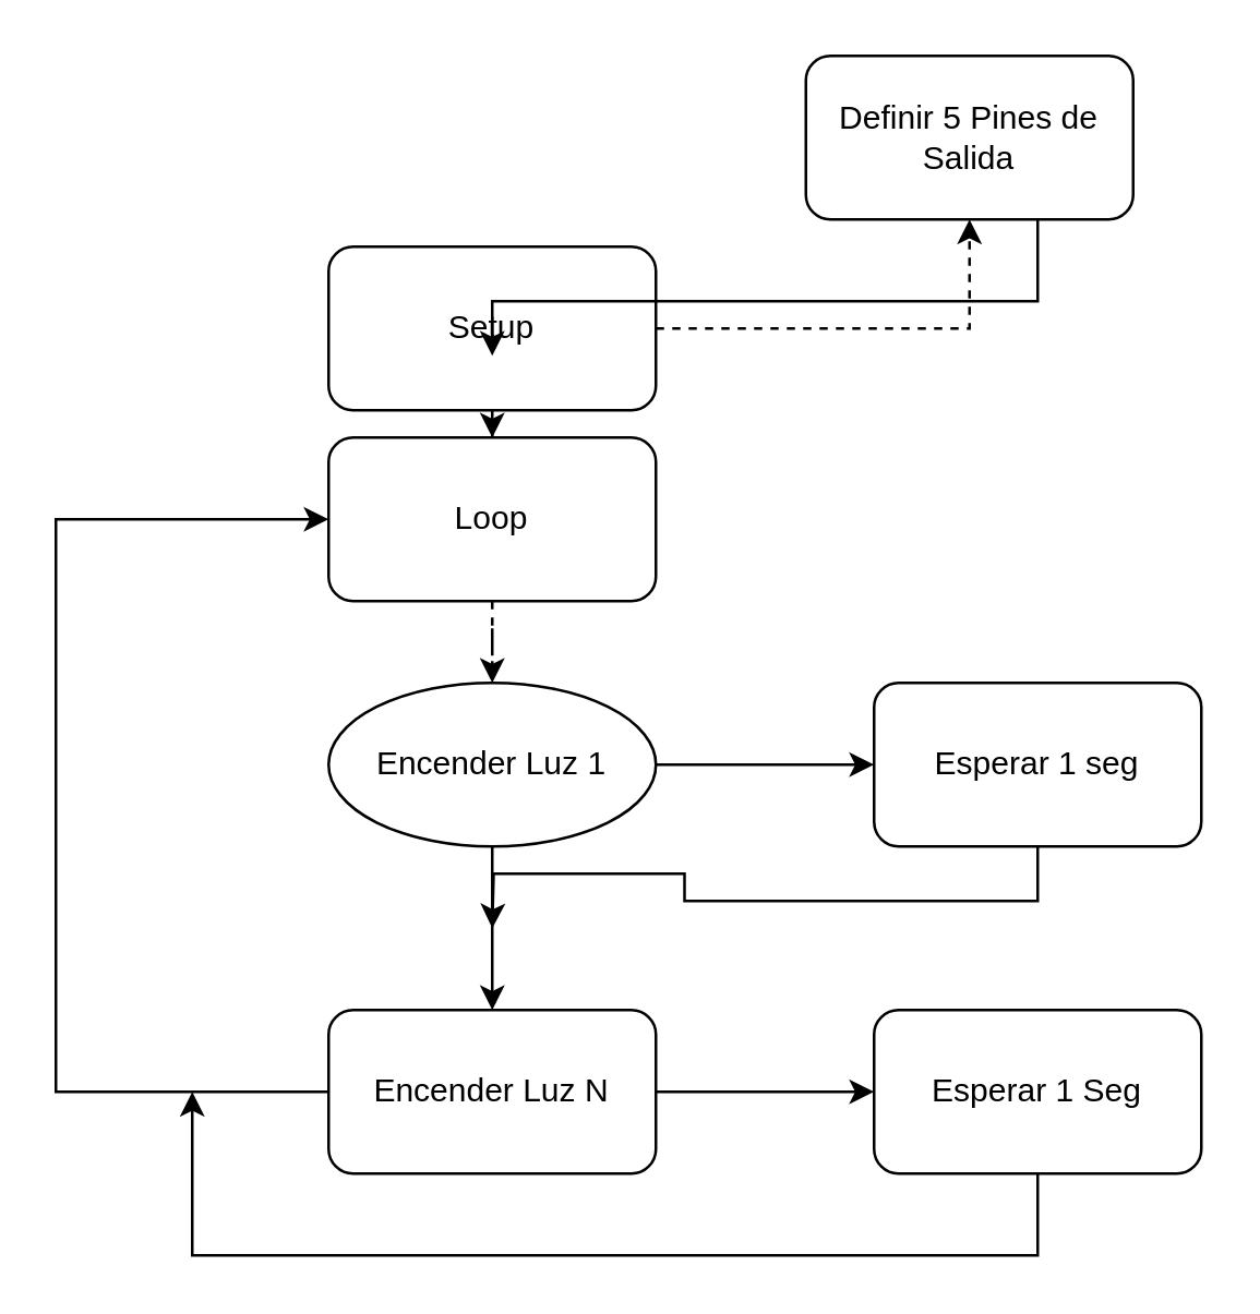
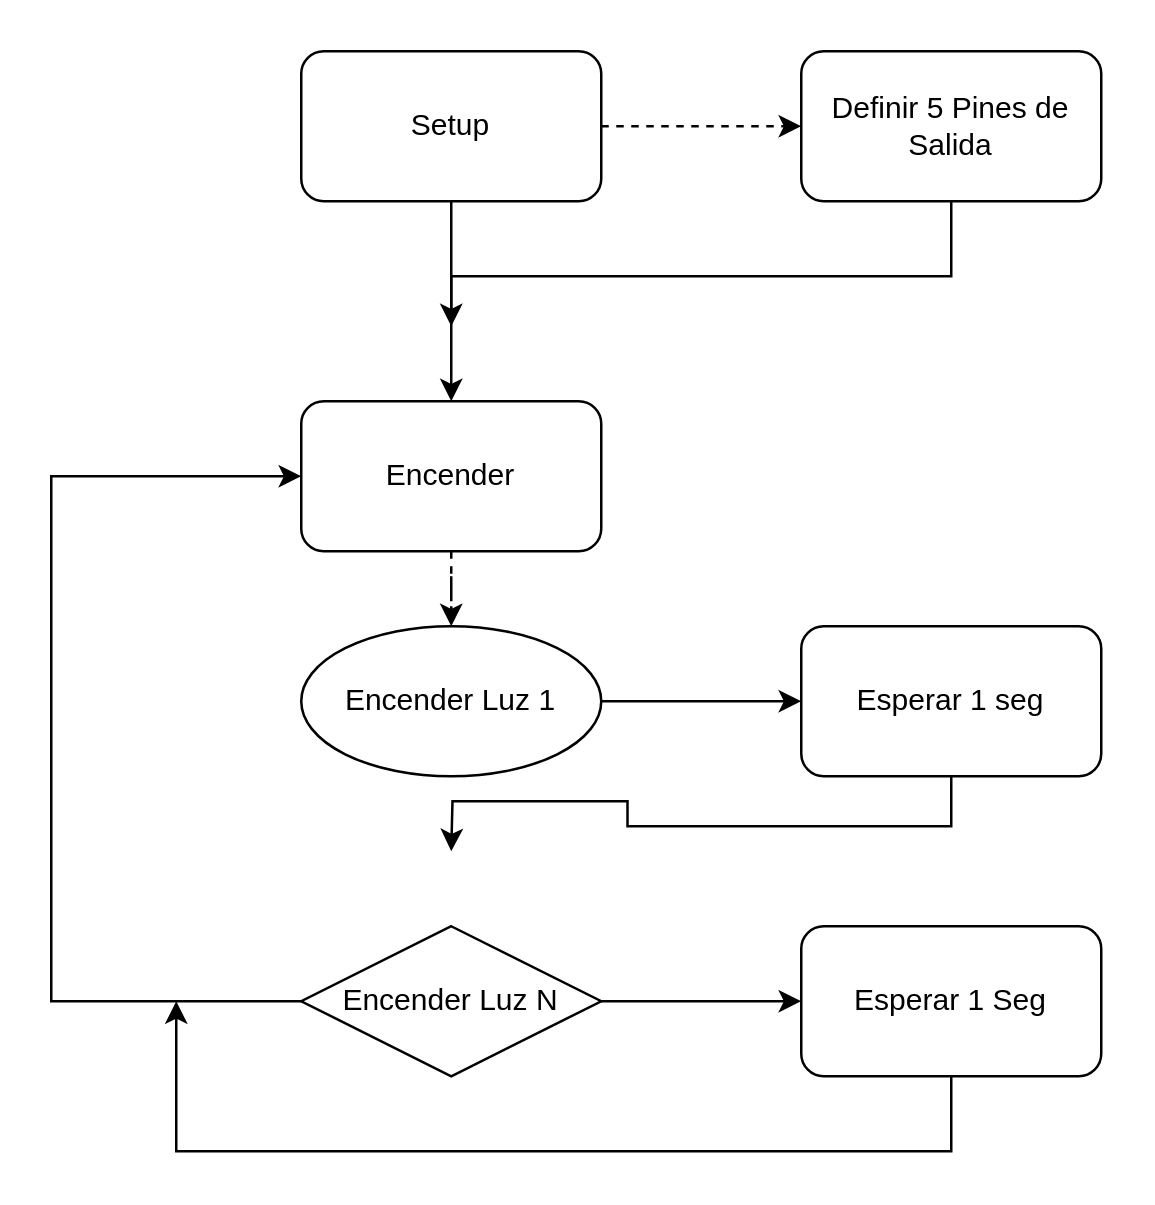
- <mxCell id="6" value="Definir 5 Pines de Salida" style="whiteSpace=wrap;html=1;rounded=1;" vertex="1" parent="1"><mxGeometry x="295" y="20" width="120" height="60" as="geometry" /></mxCell>
+ <mxCell id="6" value="Definir 5 Pines de Salida" style="whiteSpace=wrap;html=1;rounded=1;" vertex="1" parent="1"><mxGeometry x="320" y="20" width="120" height="60" as="geometry" /></mxCell>
- <mxCell id="4" value="Setup" style="rounded=1;whiteSpace=wrap;html=1;" vertex="1" parent="1"><mxGeometry x="120" y="90" width="120" height="60" as="geometry" /></mxCell>
+ <mxCell id="4" value="Setup" style="rounded=1;whiteSpace=wrap;html=1;" vertex="1" parent="1"><mxGeometry x="120" y="20" width="120" height="60" as="geometry" /></mxCell>
- <mxCell id="18" value="Loop" style="rounded=1;whiteSpace=wrap;html=1;" vertex="1" parent="1"><mxGeometry x="120" y="160" width="120" height="60" as="geometry" /></mxCell>
+ <mxCell id="18" value="Encender" style="rounded=1;whiteSpace=wrap;html=1;" vertex="1" parent="1"><mxGeometry x="120" y="160" width="120" height="60" as="geometry" /></mxCell>
- <mxCell id="8" value="" style="edgeStyle=orthogonalEdgeStyle;rounded=0;orthogonalLoop=1;jettySize=auto;html=1;" edge="1" parent="1" source="9" target="14"><mxGeometry relative="1" as="geometry" /></mxCell>
- <mxCell id="14" value="Encender Luz N" style="whiteSpace=wrap;html=1;rounded=1;" vertex="1" parent="1"><mxGeometry x="120" y="370" width="120" height="60" as="geometry" /></mxCell>
+ <mxCell id="14" value="Encender Luz N" style="rhombus;whiteSpace=wrap;html=1;" vertex="1" parent="1"><mxGeometry x="120" y="370" width="120" height="60" as="geometry" /></mxCell>
